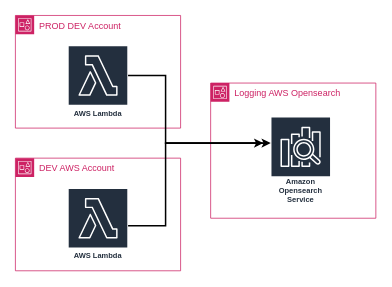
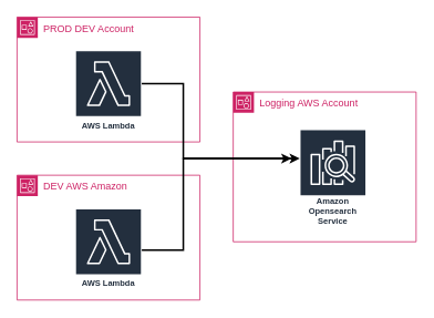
- <mxCell id="5" value="Logging AWS Opensearch" style="points=[[0,0],[0.25,0],[0.5,0],[0.75,0],[1,0],[1,0.25],[1,0.5],[1,0.75],[1,1],[0.75,1],[0.5,1],[0.25,1],[0,1],[0,0.75],[0,0.5],[0,0.25]];outlineConnect=0;gradientColor=none;html=1;whiteSpace=wrap;fontSize=12;fontStyle=0;container=1;pointerEvents=0;collapsible=0;recursiveResize=0;shape=mxgraph.aws4.group;grIcon=mxgraph.aws4.group_account;strokeColor=#CD2264;fillColor=none;verticalAlign=top;align=left;spacingLeft=30;fontColor=#CD2264;dashed=0;" vertex="1" parent="1"><mxGeometry x="280" y="110" width="220" height="180" as="geometry" /></mxCell>
+ <mxCell id="5" value="Logging AWS Account" style="points=[[0,0],[0.25,0],[0.5,0],[0.75,0],[1,0],[1,0.25],[1,0.5],[1,0.75],[1,1],[0.75,1],[0.5,1],[0.25,1],[0,1],[0,0.75],[0,0.5],[0,0.25]];outlineConnect=0;gradientColor=none;html=1;whiteSpace=wrap;fontSize=12;fontStyle=0;container=1;pointerEvents=0;collapsible=0;recursiveResize=0;shape=mxgraph.aws4.group;grIcon=mxgraph.aws4.group_account;strokeColor=#CD2264;fillColor=none;verticalAlign=top;align=left;spacingLeft=30;fontColor=#CD2264;dashed=0;" vertex="1" parent="1"><mxGeometry x="280" y="110" width="220" height="180" as="geometry" /></mxCell>
- <mxCell id="8" value="DEV AWS Account" style="points=[[0,0],[0.25,0],[0.5,0],[0.75,0],[1,0],[1,0.25],[1,0.5],[1,0.75],[1,1],[0.75,1],[0.5,1],[0.25,1],[0,1],[0,0.75],[0,0.5],[0,0.25]];outlineConnect=0;gradientColor=none;html=1;whiteSpace=wrap;fontSize=12;fontStyle=0;container=1;pointerEvents=0;collapsible=0;recursiveResize=0;shape=mxgraph.aws4.group;grIcon=mxgraph.aws4.group_account;strokeColor=#CD2264;fillColor=none;verticalAlign=top;align=left;spacingLeft=30;fontColor=#CD2264;dashed=0;" vertex="1" parent="1"><mxGeometry x="20" y="210" width="220" height="150" as="geometry" /></mxCell>
+ <mxCell id="8" value="DEV AWS Amazon" style="points=[[0,0],[0.25,0],[0.5,0],[0.75,0],[1,0],[1,0.25],[1,0.5],[1,0.75],[1,1],[0.75,1],[0.5,1],[0.25,1],[0,1],[0,0.75],[0,0.5],[0,0.25]];outlineConnect=0;gradientColor=none;html=1;whiteSpace=wrap;fontSize=12;fontStyle=0;container=1;pointerEvents=0;collapsible=0;recursiveResize=0;shape=mxgraph.aws4.group;grIcon=mxgraph.aws4.group_account;strokeColor=#CD2264;fillColor=none;verticalAlign=top;align=left;spacingLeft=30;fontColor=#CD2264;dashed=0;" vertex="1" parent="1"><mxGeometry x="20" y="210" width="220" height="150" as="geometry" /></mxCell>
